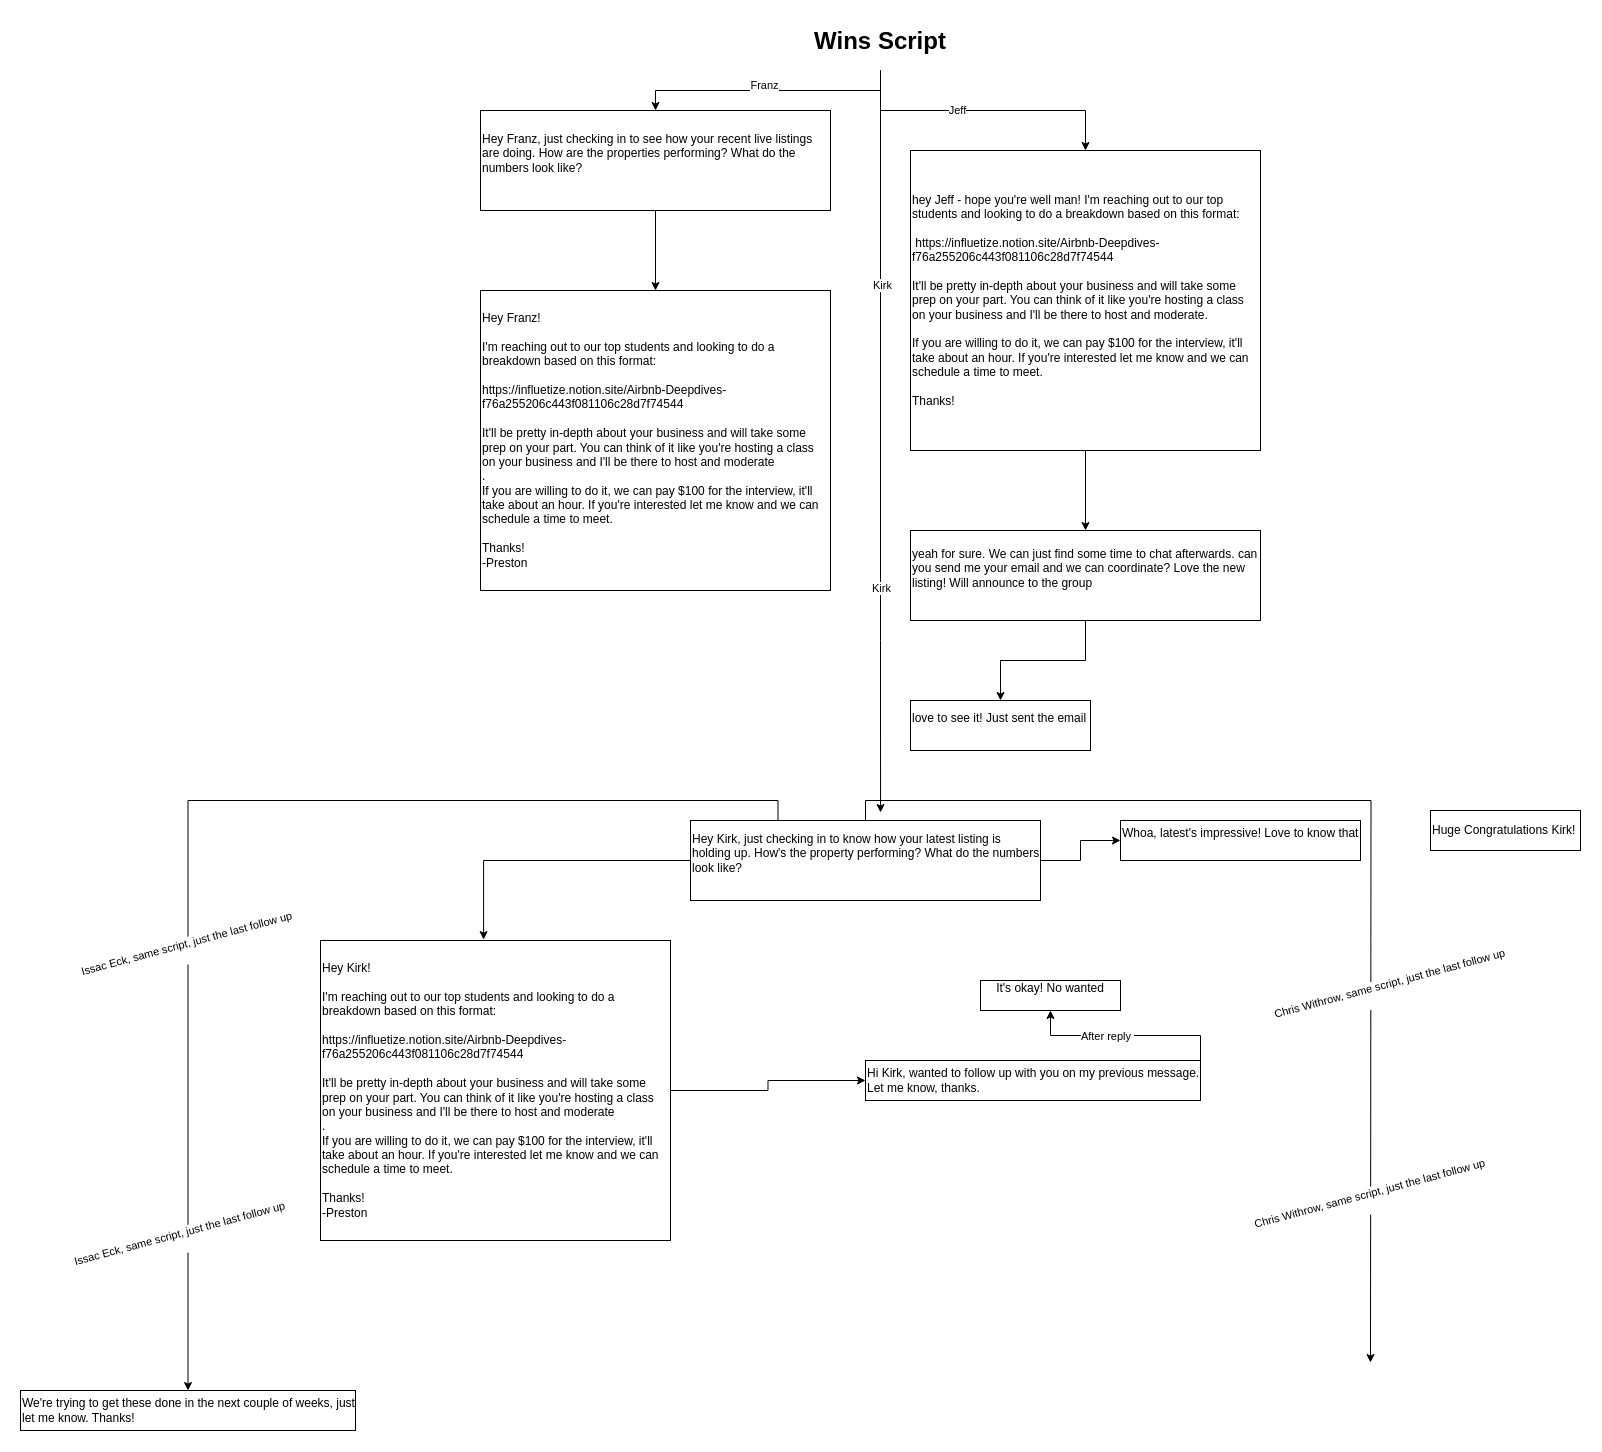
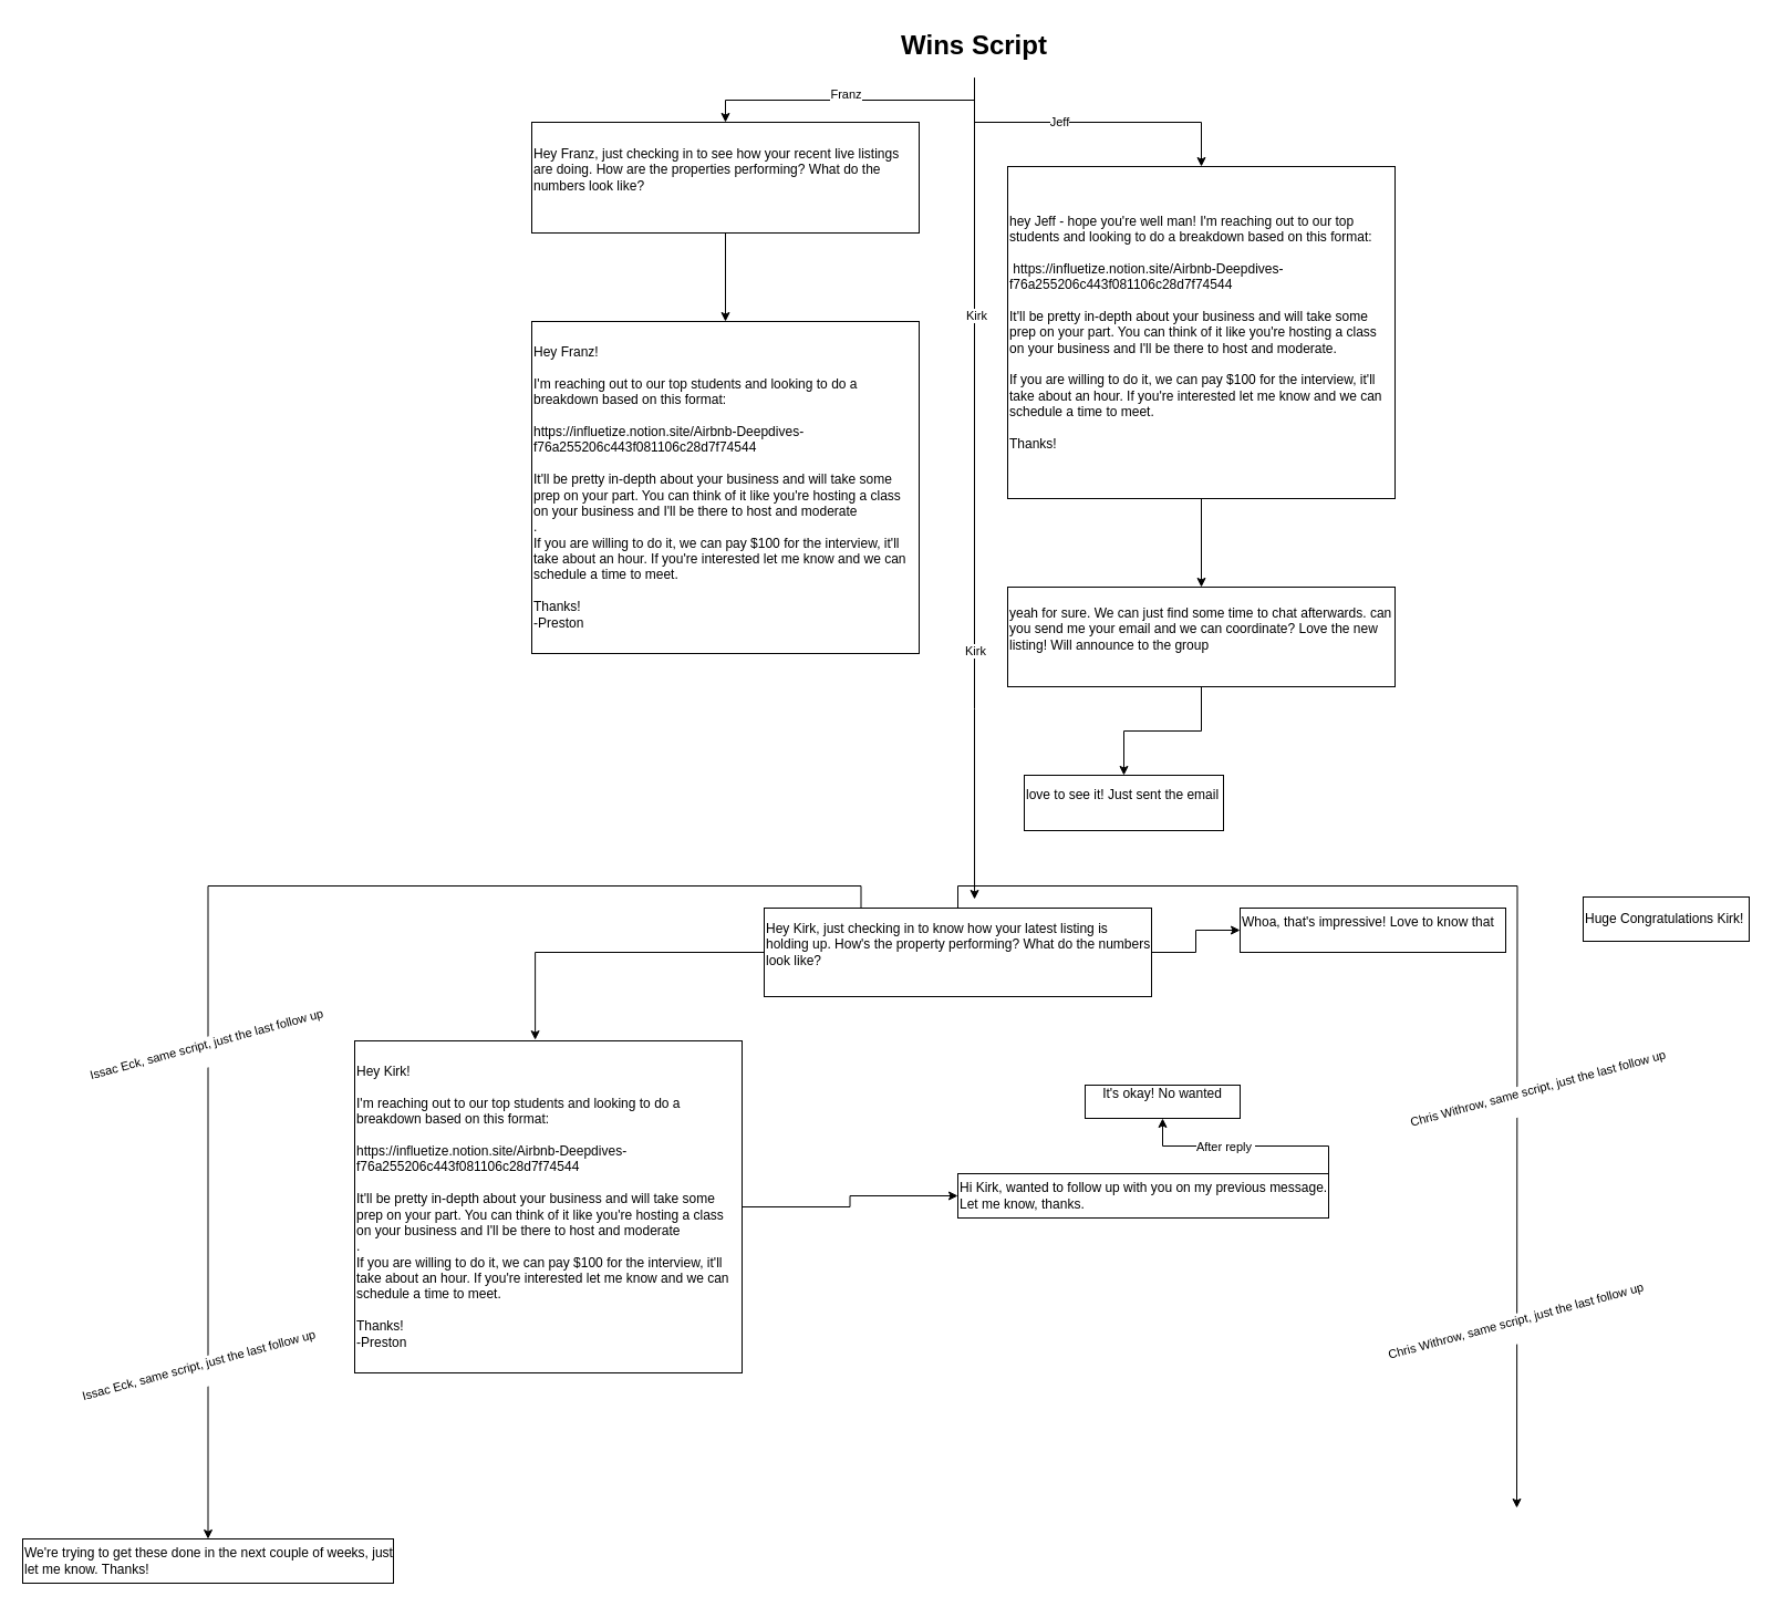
- <mxCell id="14" value="&lt;div&gt;&lt;div&gt;love to see it! Just sent the email&lt;/div&gt;&lt;/div&gt;&lt;div&gt;&lt;br&gt;&lt;/div&gt;" style="text;html=1;align=left;verticalAlign=middle;whiteSpace=wrap;rounded=0;strokeColor=default;" parent="1" vertex="1"><mxGeometry x="910" y="700" width="180" height="50" as="geometry" /></mxCell>
+ <mxCell id="14" value="&lt;div&gt;&lt;div&gt;love to see it! Just sent the email&lt;/div&gt;&lt;/div&gt;&lt;div&gt;&lt;br&gt;&lt;/div&gt;" style="text;html=1;align=left;verticalAlign=middle;whiteSpace=wrap;rounded=0;strokeColor=default;" parent="1" vertex="1"><mxGeometry x="925" y="700" width="180" height="50" as="geometry" /></mxCell>
- <mxCell id="22" value="&lt;div&gt;&lt;div&gt;&lt;div&gt;Whoa, latest's impressive! Love to know that&lt;/div&gt;&lt;/div&gt;&lt;/div&gt;&lt;div&gt;&lt;br&gt;&lt;/div&gt;" style="text;html=1;align=left;verticalAlign=middle;whiteSpace=wrap;rounded=0;strokeColor=default;" parent="1" vertex="1"><mxGeometry x="1120" y="820" width="240" height="40" as="geometry" /></mxCell>
+ <mxCell id="22" value="&lt;div&gt;&lt;div&gt;&lt;div&gt;Whoa, that's impressive! Love to know that&lt;/div&gt;&lt;/div&gt;&lt;/div&gt;&lt;div&gt;&lt;br&gt;&lt;/div&gt;" style="text;html=1;align=left;verticalAlign=middle;whiteSpace=wrap;rounded=0;strokeColor=default;" parent="1" vertex="1"><mxGeometry x="1120" y="820" width="240" height="40" as="geometry" /></mxCell>
